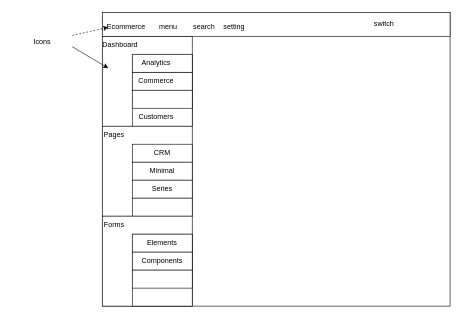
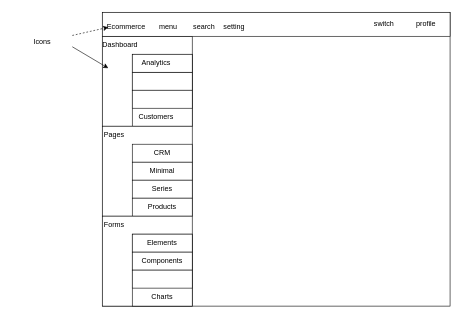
+ <mxCell id="14" value="profile" style="text;html=1;strokeColor=none;fillColor=none;align=center;verticalAlign=middle;whiteSpace=wrap;rounded=0;" vertex="1" parent="1"><mxGeometry x="680" y="25" width="60" height="30" as="geometry" /></mxCell>
- <mxCell id="18" value="Commerce" style="text;html=1;strokeColor=none;fillColor=none;align=center;verticalAlign=middle;whiteSpace=wrap;rounded=0;" vertex="1" parent="1"><mxGeometry x="230" y="120" width="60" height="30" as="geometry" /></mxCell>
+ <mxCell id="36" value="Products" style="text;html=1;strokeColor=none;fillColor=none;align=center;verticalAlign=middle;whiteSpace=wrap;rounded=0;" vertex="1" parent="1"><mxGeometry x="240" y="330" width="60" height="30" as="geometry" /></mxCell>
+ <mxCell id="39" value="Charts" style="text;html=1;strokeColor=none;fillColor=none;align=center;verticalAlign=middle;whiteSpace=wrap;rounded=0;" vertex="1" parent="1"><mxGeometry x="240" y="480" width="60" height="30" as="geometry" /></mxCell>
